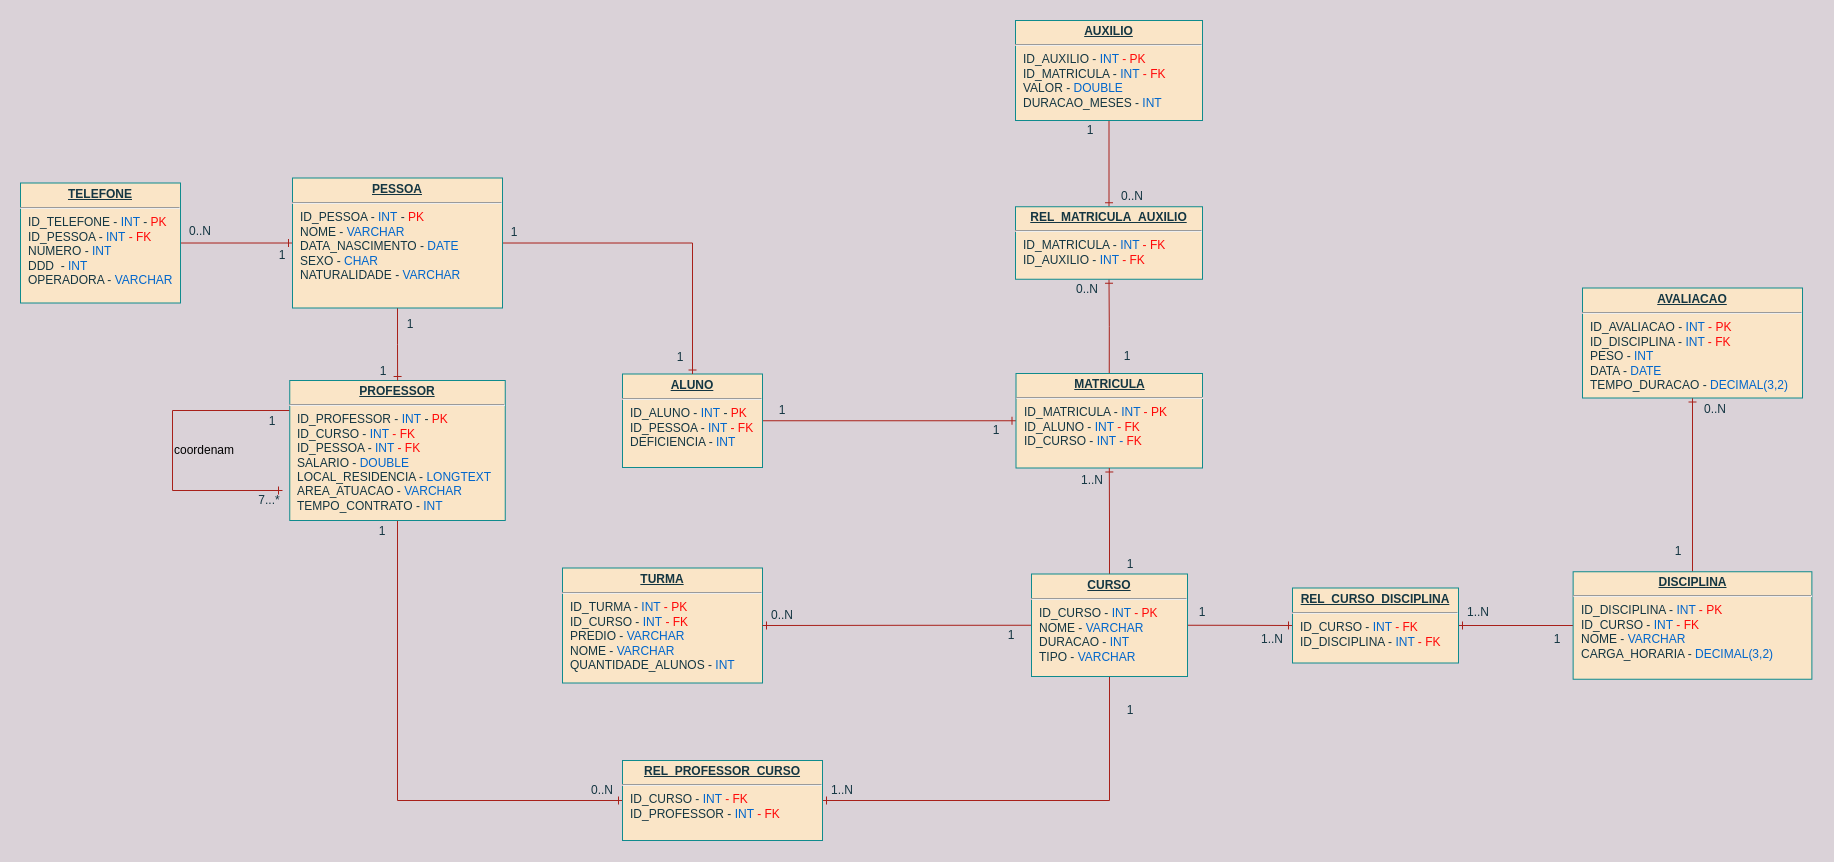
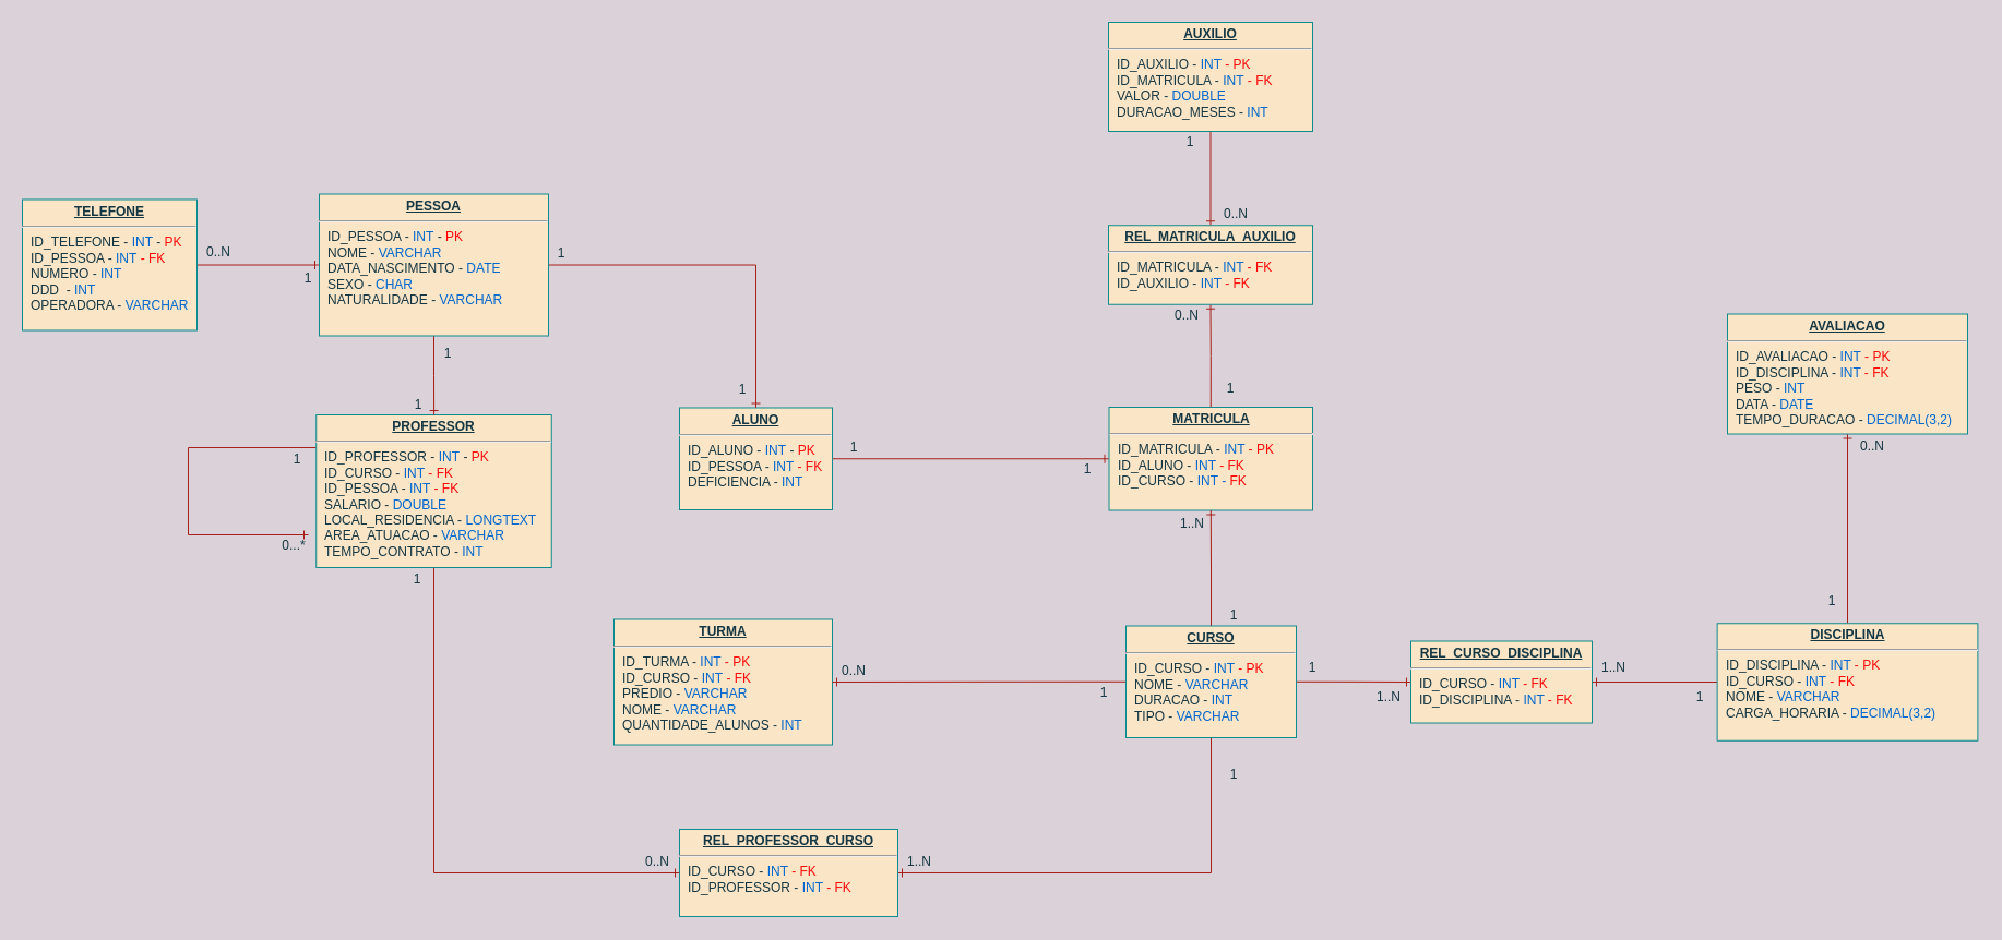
- <mxCell id="57" value="coordenam" style="text;html=1;strokeColor=none;fillColor=none;align=center;verticalAlign=middle;whiteSpace=wrap;rounded=0;" vertex="1" parent="1"><mxGeometry x="184" y="440" width="40" height="20" as="geometry" /></mxCell>
- <mxCell id="56" value="7...*" style="text;html=1;strokeColor=none;fillColor=none;align=center;verticalAlign=middle;whiteSpace=wrap;rounded=0;fontColor=#143642;" vertex="1" parent="1"><mxGeometry x="249.25" y="490" width="40" height="20" as="geometry" /></mxCell>
+ <mxCell id="56" value="0...*" style="text;html=1;strokeColor=none;fillColor=none;align=center;verticalAlign=middle;whiteSpace=wrap;rounded=0;fontColor=#143642;" vertex="1" parent="1"><mxGeometry x="249.25" y="490" width="40" height="20" as="geometry" /></mxCell>
